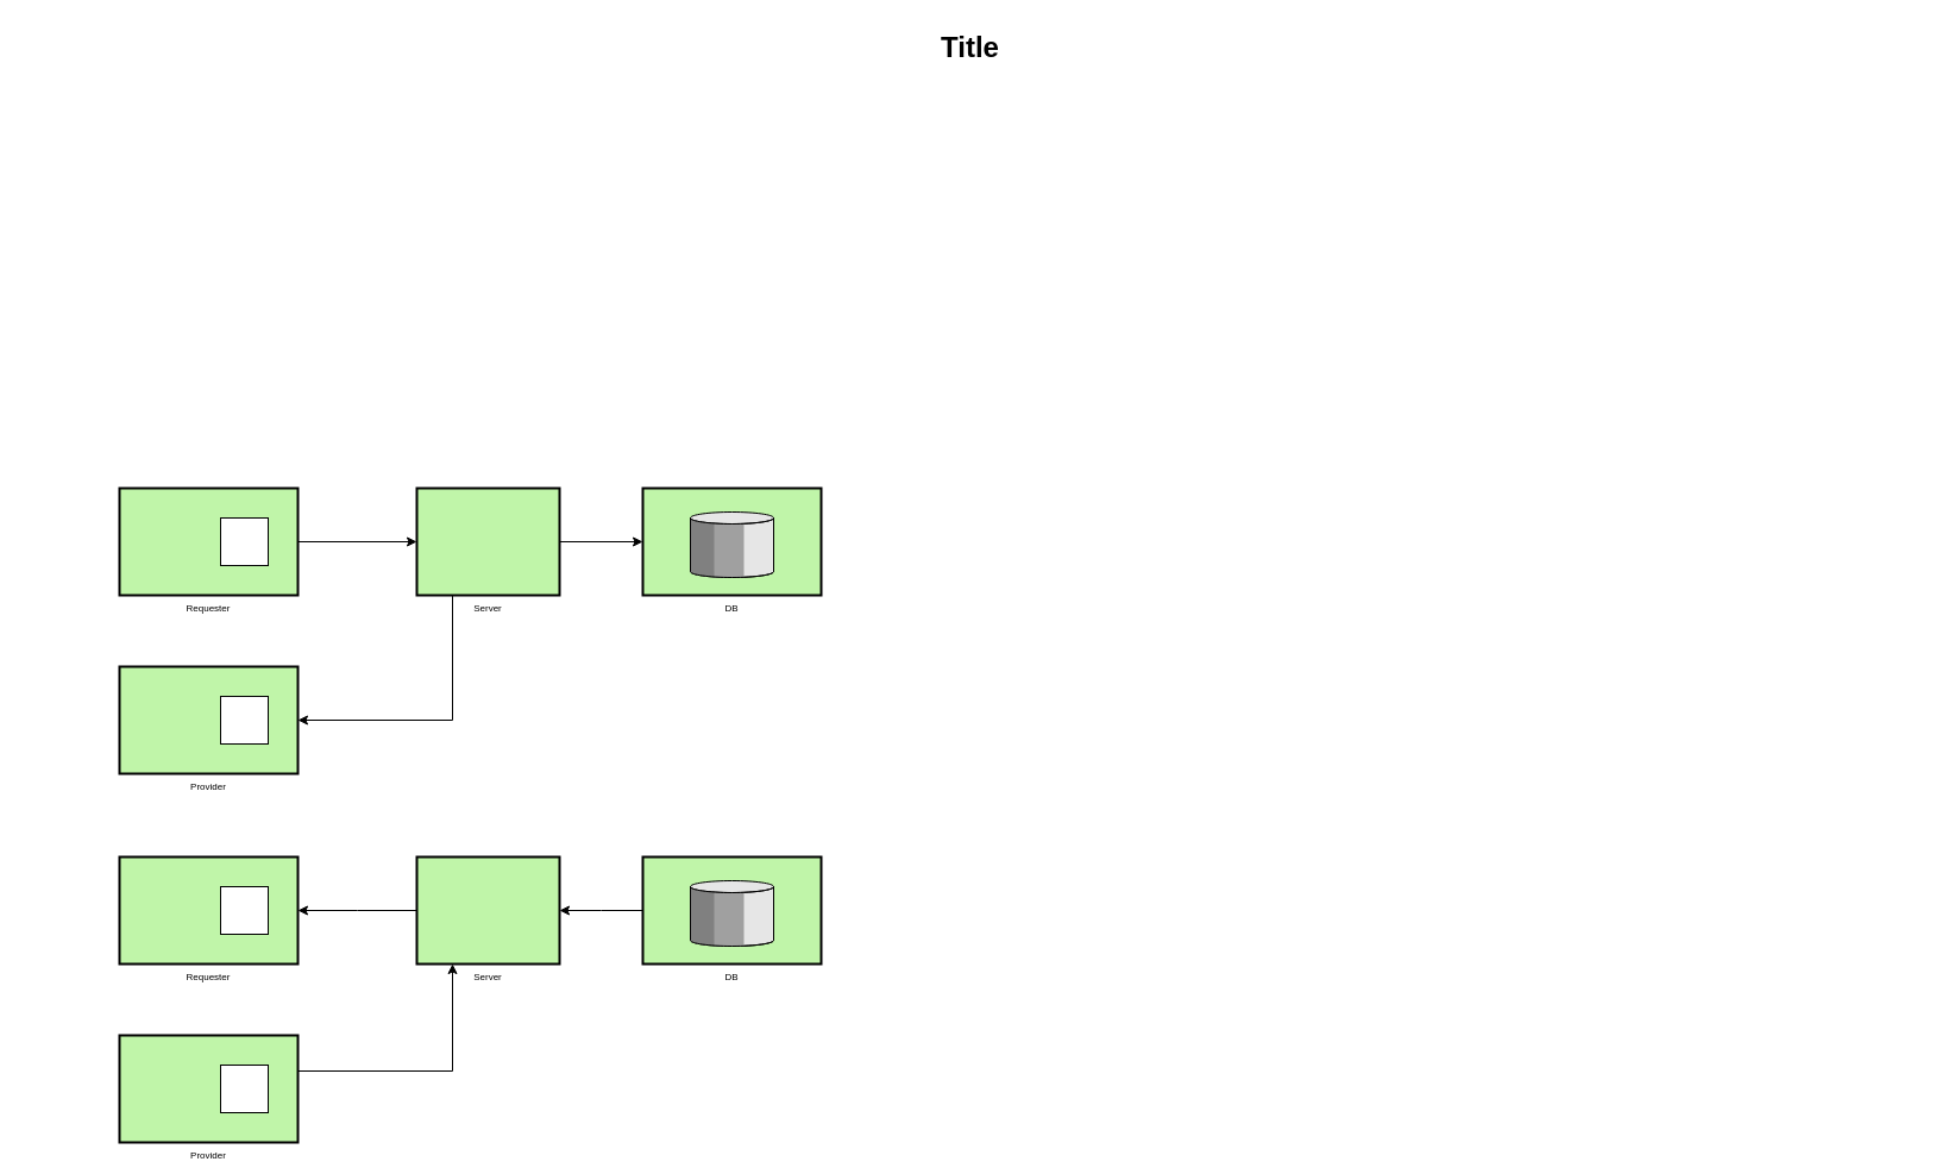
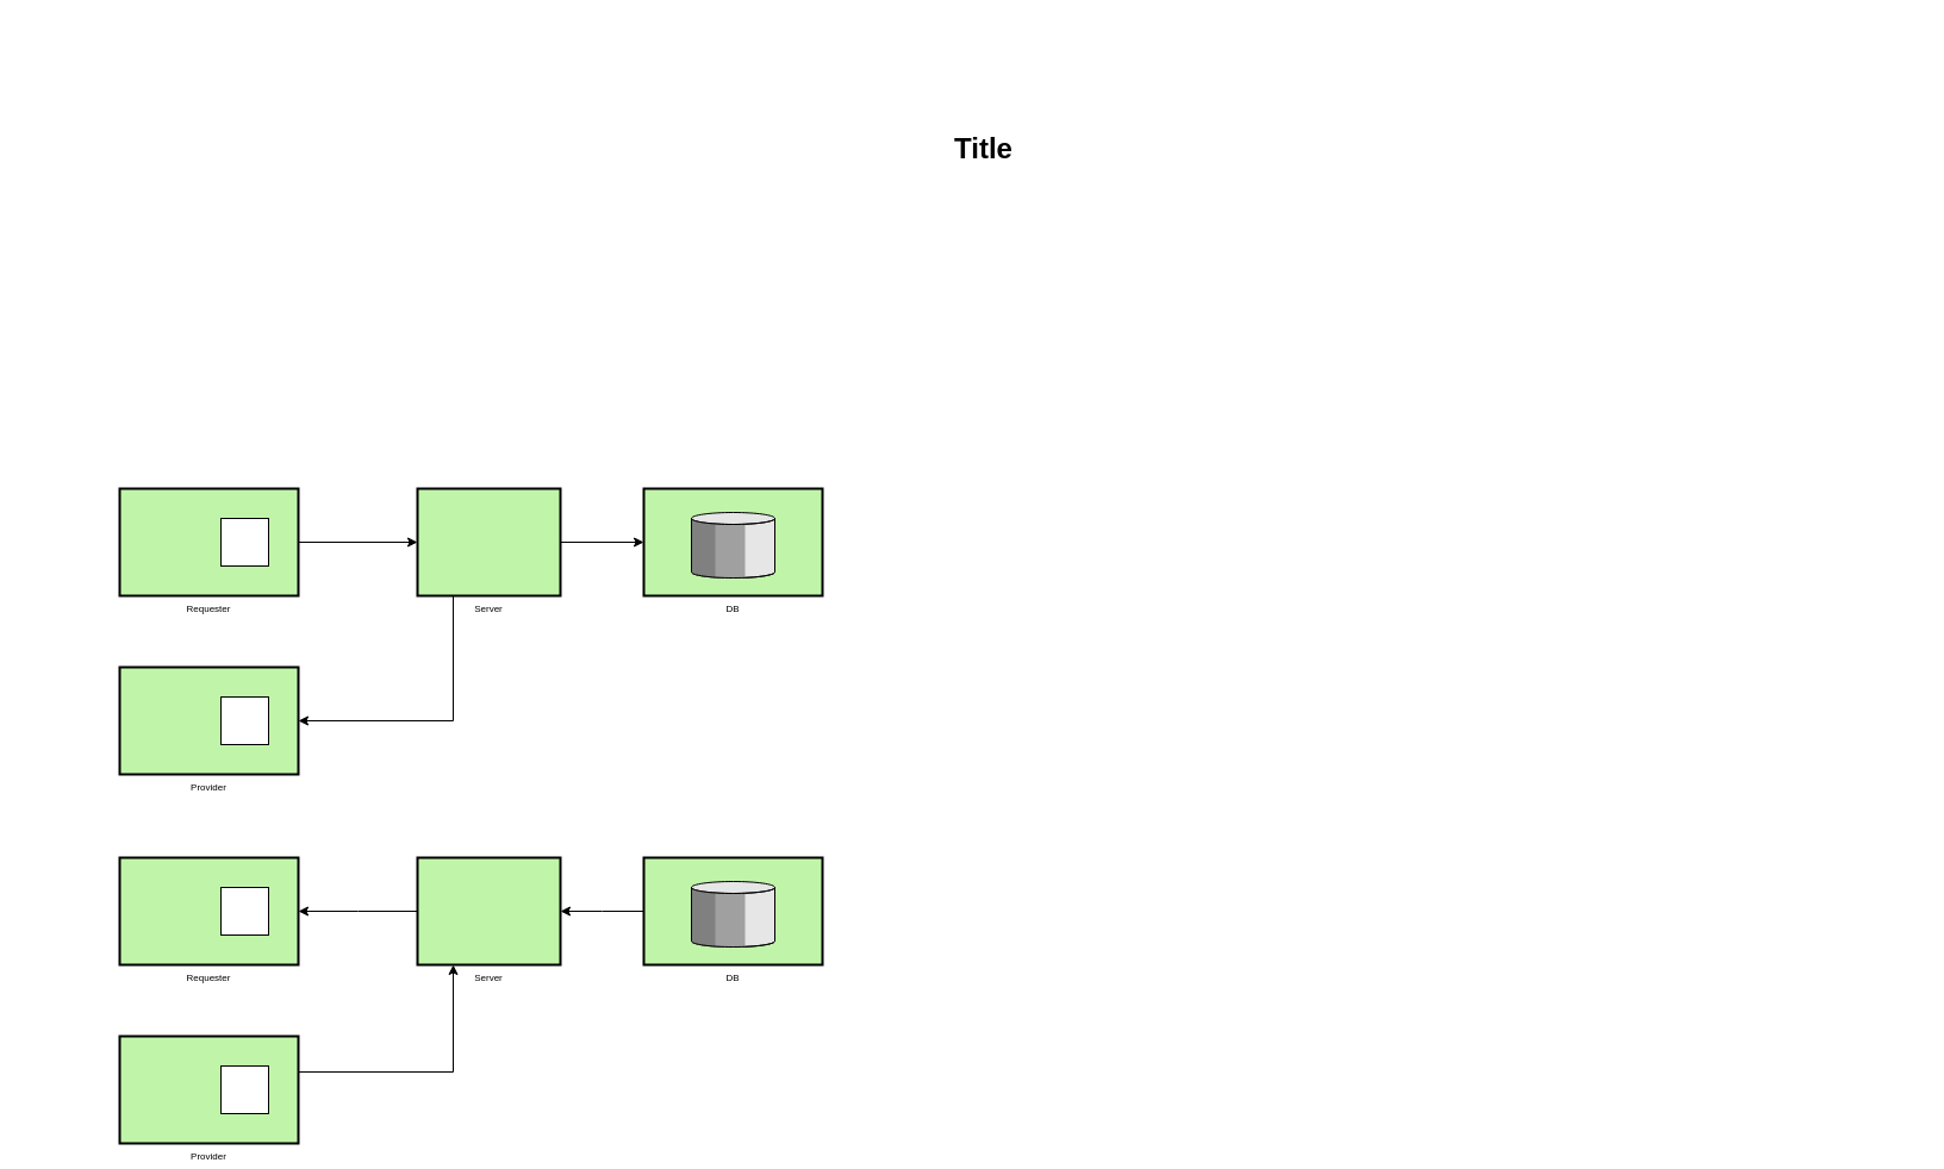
- <mxCell id="2" value="Title" style="text;strokeColor=none;fillColor=none;html=1;fontSize=24;fontStyle=1;verticalAlign=middle;align=center;" parent="1" vertex="1"><mxGeometry x="20" y="20" width="1590" height="40" as="geometry" /></mxCell>
+ <mxCell id="2" value="Title" style="text;strokeColor=none;fillColor=none;html=1;fontSize=24;fontStyle=1;verticalAlign=middle;align=center;" parent="1" vertex="1"><mxGeometry x="30" y="105" width="1590" height="40" as="geometry" /></mxCell>
